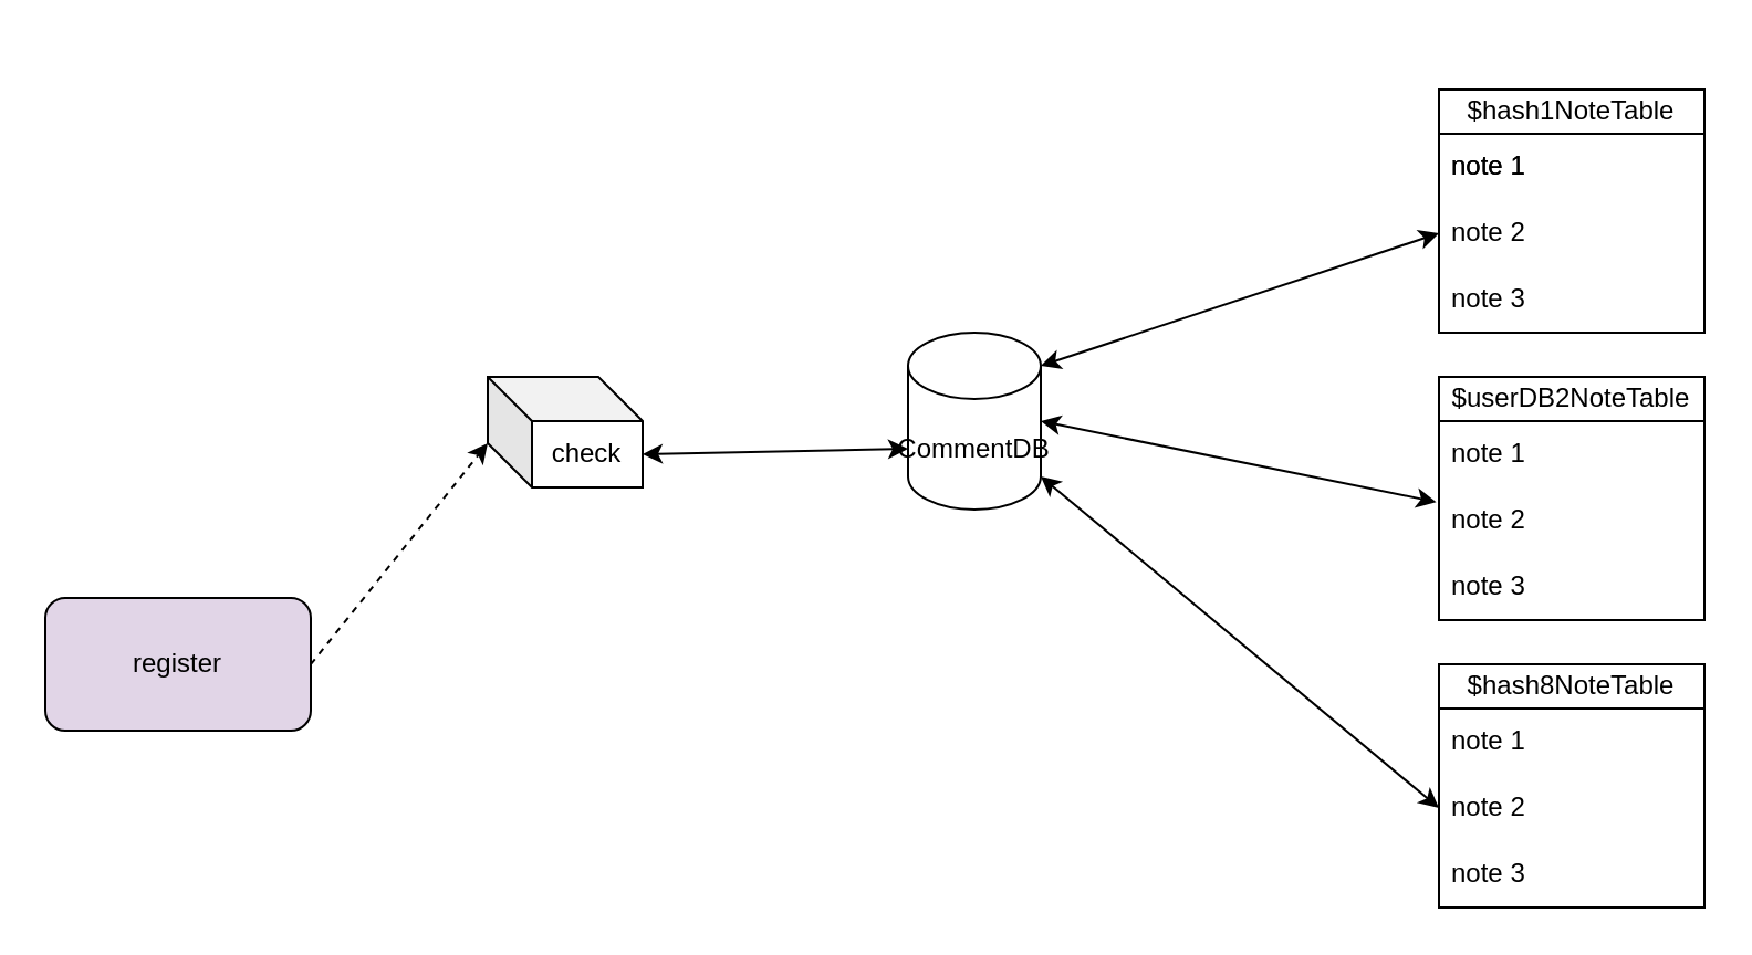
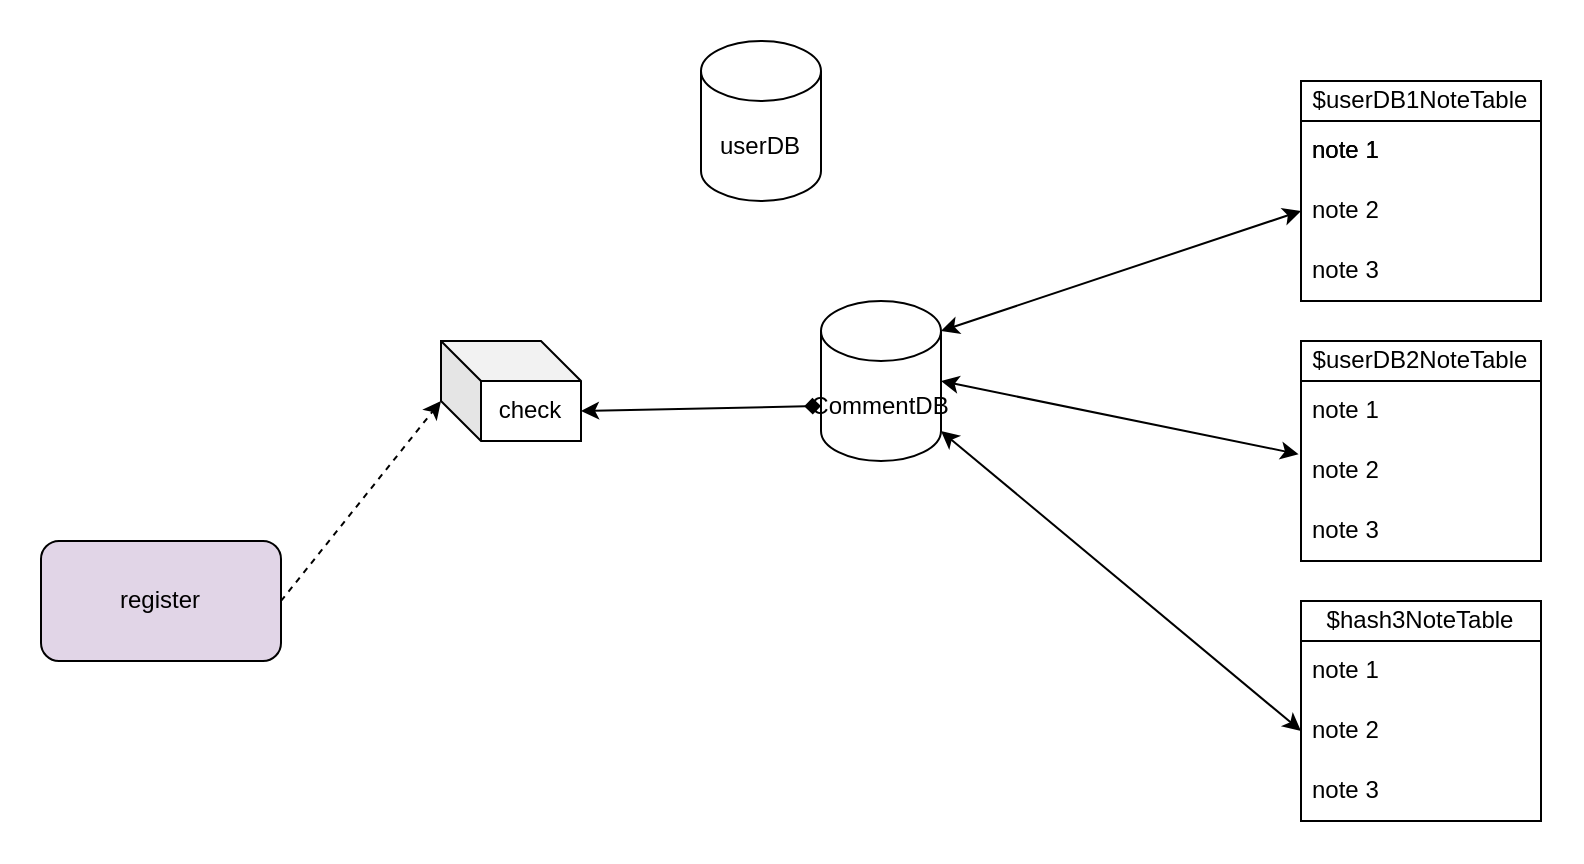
- <mxCell id="3" value="$hash1NoteTable" style="swimlane;fontStyle=0;childLayout=stackLayout;horizontal=1;startSize=20;horizontalStack=0;resizeParent=1;resizeParentMax=0;resizeLast=0;collapsible=1;marginBottom=0;whiteSpace=wrap;html=1;" vertex="1" parent="1"><mxGeometry x="650" y="40" width="120" height="110" as="geometry" /></mxCell>
+ <mxCell id="3" value="$userDB1NoteTable" style="swimlane;fontStyle=0;childLayout=stackLayout;horizontal=1;startSize=20;horizontalStack=0;resizeParent=1;resizeParentMax=0;resizeLast=0;collapsible=1;marginBottom=0;whiteSpace=wrap;html=1;" vertex="1" parent="1"><mxGeometry x="650" y="40" width="120" height="110" as="geometry" /></mxCell>
+ <mxCell id="2" value="userDB" style="shape=cylinder3;whiteSpace=wrap;html=1;boundedLbl=1;backgroundOutline=1;size=15;" vertex="1" parent="1"><mxGeometry x="350" y="20" width="60" height="80" as="geometry" /></mxCell>
- <mxCell id="22" value="" style="endArrow=classic;startArrow=classic;html=1;rounded=0;entryX=0;entryY=0;entryDx=0;entryDy=52.5;entryPerimeter=0;exitX=0;exitY=0;exitDx=70;exitDy=35;exitPerimeter=0;" edge="1" parent="1" source="21" target="19"><mxGeometry width="50" height="50" relative="1" as="geometry"><mxPoint x="330" y="300" as="sourcePoint" /><mxPoint x="380" y="250" as="targetPoint" /></mxGeometry></mxCell>
+ <mxCell id="22" value="" style="endArrow=diamond;startArrow=classic;html=1;rounded=0;entryX=0;entryY=0;entryDx=0;entryDy=52.5;entryPerimeter=0;exitX=0;exitY=0;exitDx=70;exitDy=35;exitPerimeter=0;" edge="1" parent="1" source="21" target="19"><mxGeometry width="50" height="50" relative="1" as="geometry"><mxPoint x="330" y="300" as="sourcePoint" /><mxPoint x="380" y="250" as="targetPoint" /></mxGeometry></mxCell>
- <mxCell id="13" value="$hash8NoteTable" style="swimlane;fontStyle=0;childLayout=stackLayout;horizontal=1;startSize=20;horizontalStack=0;resizeParent=1;resizeParentMax=0;resizeLast=0;collapsible=1;marginBottom=0;whiteSpace=wrap;html=1;" vertex="1" parent="1"><mxGeometry x="650" y="300" width="120" height="110" as="geometry" /></mxCell>
+ <mxCell id="13" value="$hash3NoteTable" style="swimlane;fontStyle=0;childLayout=stackLayout;horizontal=1;startSize=20;horizontalStack=0;resizeParent=1;resizeParentMax=0;resizeLast=0;collapsible=1;marginBottom=0;whiteSpace=wrap;html=1;" vertex="1" parent="1"><mxGeometry x="650" y="300" width="120" height="110" as="geometry" /></mxCell>
